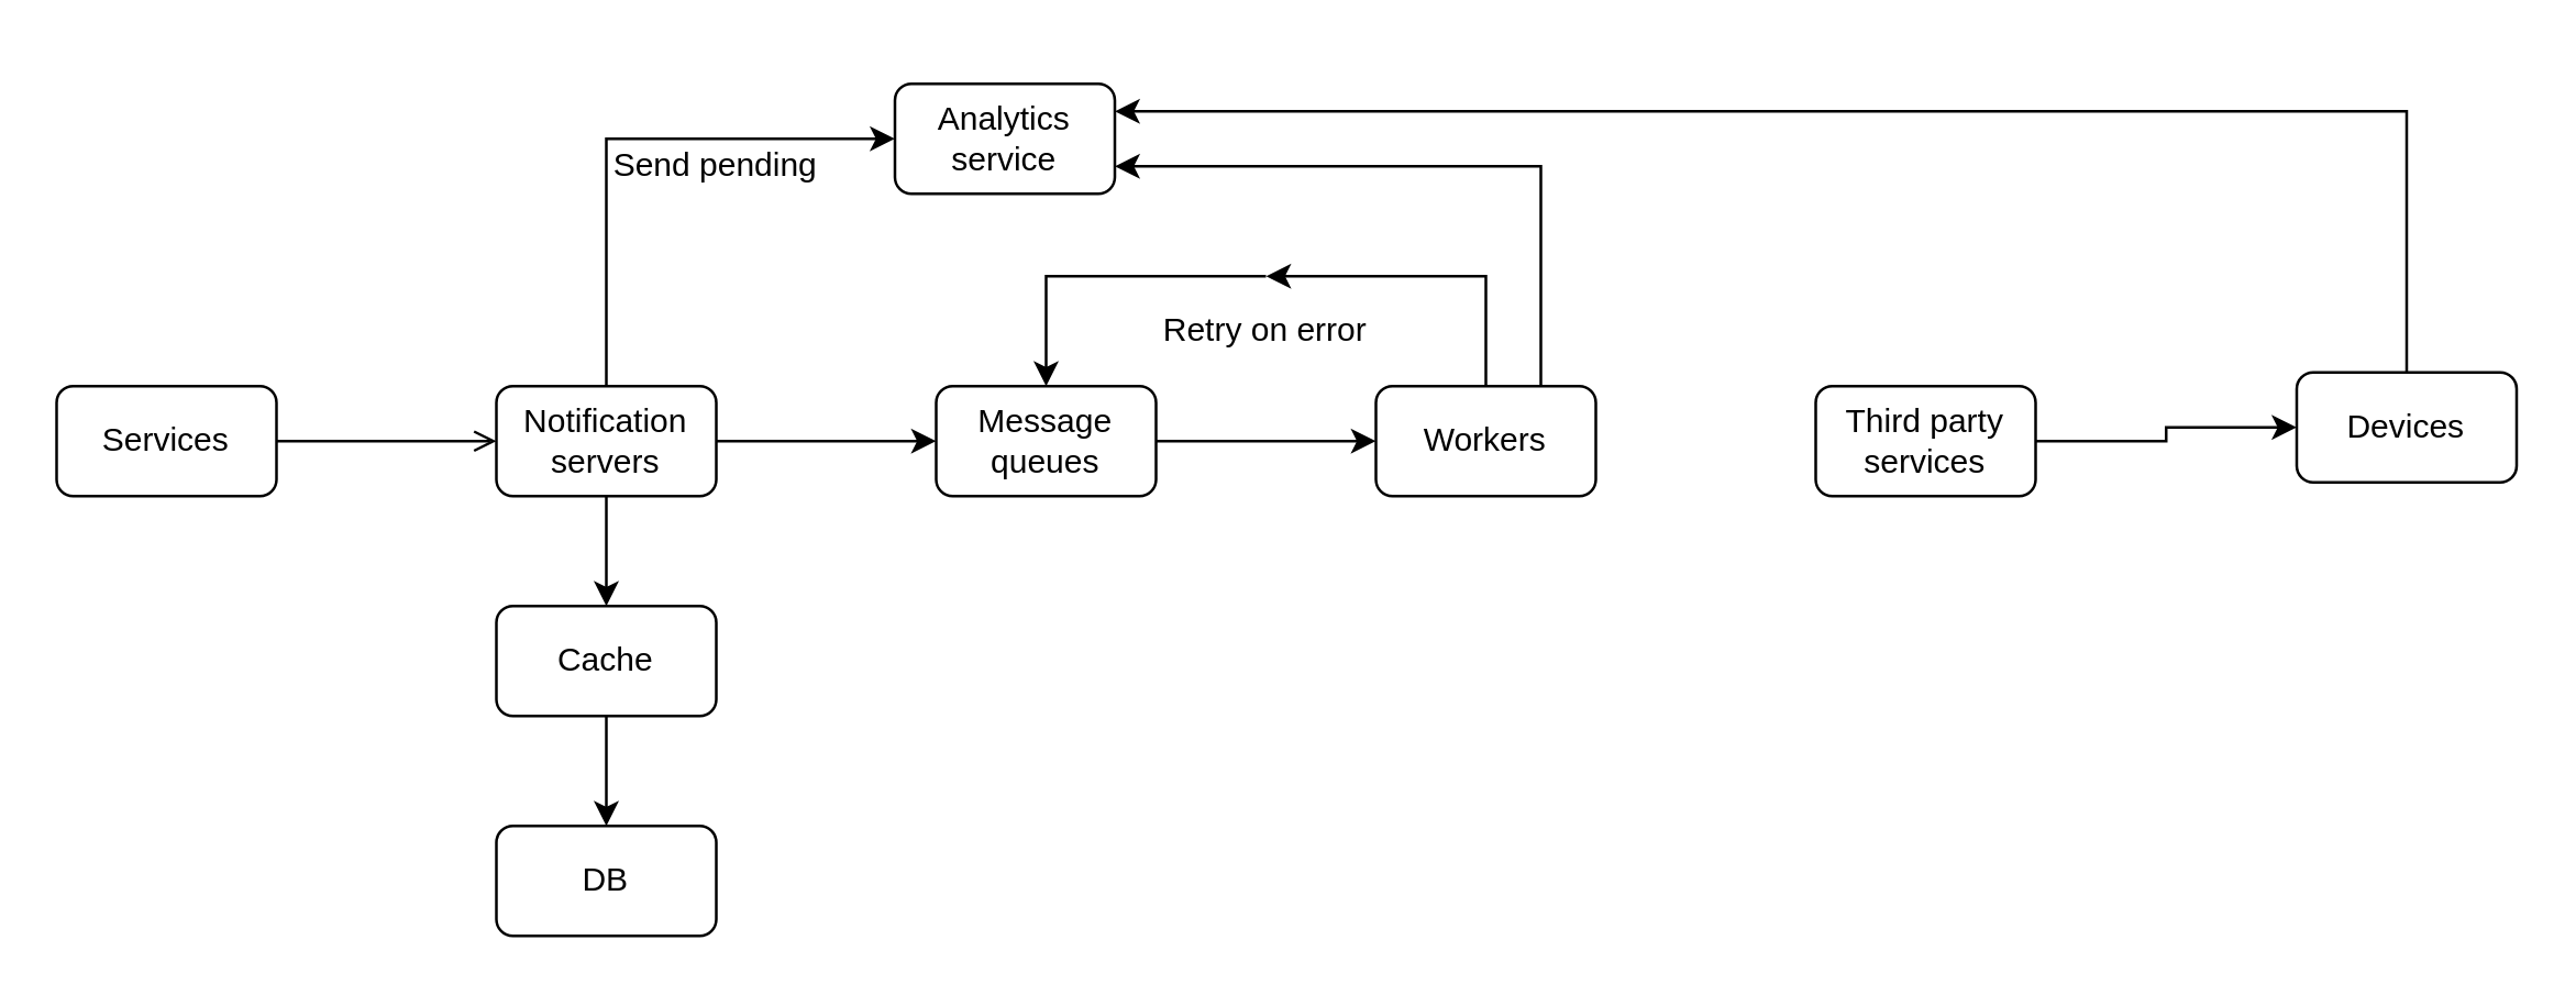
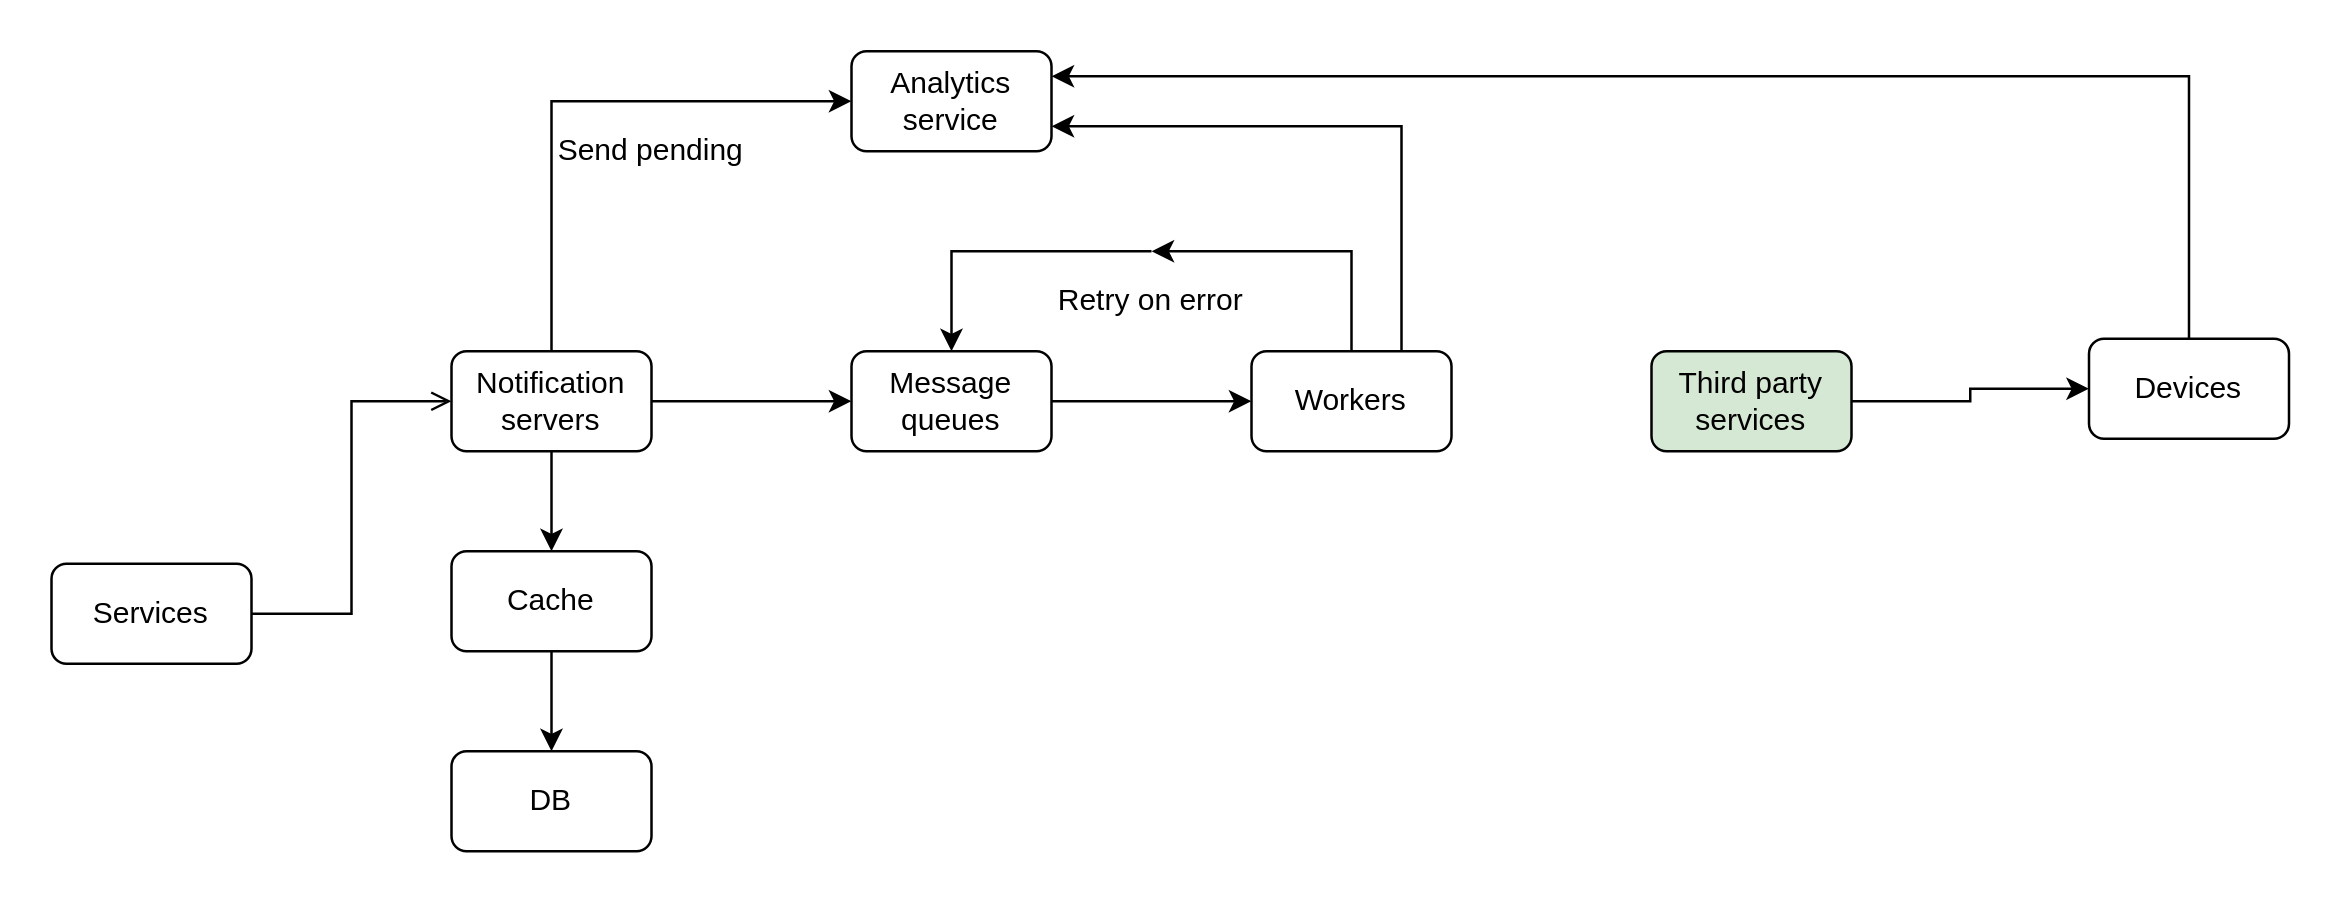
- <mxCell id="20" value="Analytics service" style="rounded=1;whiteSpace=wrap;html=1;" vertex="1" parent="1"><mxGeometry x="325" y="30" width="80" height="40" as="geometry" /></mxCell>
+ <mxCell id="20" value="Analytics service" style="rounded=1;whiteSpace=wrap;html=1;" vertex="1" parent="1"><mxGeometry x="340" y="20" width="80" height="40" as="geometry" /></mxCell>
- <mxCell id="3" value="Services" style="rounded=1;whiteSpace=wrap;html=1;" parent="1" vertex="1"><mxGeometry x="20" y="140" width="80" height="40" as="geometry" /></mxCell>
+ <mxCell id="3" value="Services" style="rounded=1;whiteSpace=wrap;html=1;" parent="1" vertex="1"><mxGeometry x="20" y="225" width="80" height="40" as="geometry" /></mxCell>
- <mxCell id="16" value="Third party services" style="rounded=1;whiteSpace=wrap;html=1;" parent="1" vertex="1"><mxGeometry x="660" y="140" width="80" height="40" as="geometry" /></mxCell>
+ <mxCell id="16" value="Third party services" style="rounded=1;whiteSpace=wrap;html=1;fillColor=#d5e8d4;" parent="1" vertex="1"><mxGeometry x="660" y="140" width="80" height="40" as="geometry" /></mxCell>
